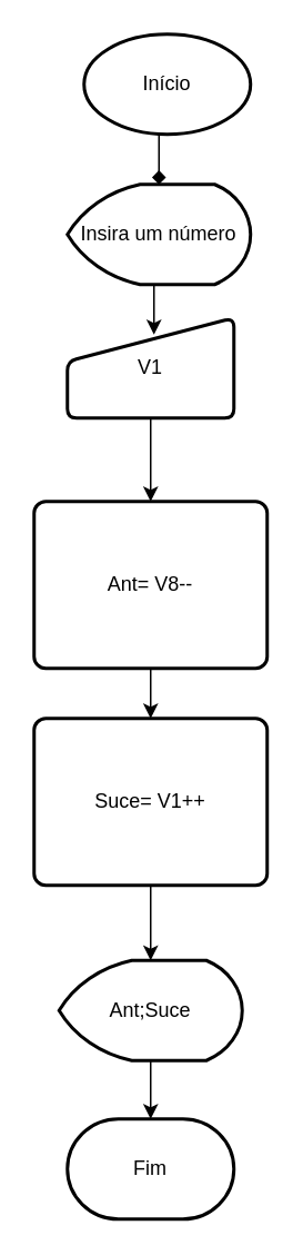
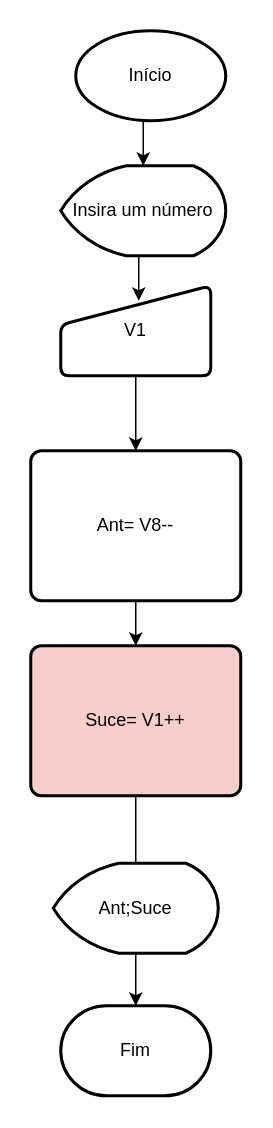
- <mxCell id="13" style="edgeStyle=orthogonalEdgeStyle;rounded=0;orthogonalLoop=1;jettySize=auto;html=1;exitX=0.5;exitY=1;exitDx=0;exitDy=0;exitPerimeter=0;entryX=0.5;entryY=0;entryDx=0;entryDy=0;entryPerimeter=0;endArrow=diamond;" edge="1" parent="1" source="2" target="5"><mxGeometry relative="1" as="geometry" /></mxCell>
+ <mxCell id="13" style="edgeStyle=orthogonalEdgeStyle;rounded=0;orthogonalLoop=1;jettySize=auto;html=1;exitX=0.5;exitY=1;exitDx=0;exitDy=0;exitPerimeter=0;entryX=0.5;entryY=0;entryDx=0;entryDy=0;entryPerimeter=0;" edge="1" parent="1" source="2" target="5"><mxGeometry relative="1" as="geometry" /></mxCell>
- <mxCell id="9" value="Suce= V1++" style="rounded=1;whiteSpace=wrap;html=1;absoluteArcSize=1;arcSize=14;strokeWidth=2;" vertex="1" parent="1"><mxGeometry x="20" y="430" width="140" height="100" as="geometry" /></mxCell>
+ <mxCell id="9" value="Suce= V1++" style="rounded=1;whiteSpace=wrap;html=1;absoluteArcSize=1;arcSize=14;strokeWidth=2;fillColor=#f8cecc;" vertex="1" parent="1"><mxGeometry x="20" y="430" width="140" height="100" as="geometry" /></mxCell>
- <mxCell id="8" style="edgeStyle=orthogonalEdgeStyle;rounded=0;orthogonalLoop=1;jettySize=auto;html=1;exitX=0.5;exitY=1;exitDx=0;exitDy=0;" edge="1" parent="1" source="9" target="10"><mxGeometry relative="1" as="geometry" /></mxCell>
+ <mxCell id="8" style="edgeStyle=orthogonalEdgeStyle;rounded=0;orthogonalLoop=1;jettySize=auto;html=1;exitX=0.5;exitY=1;exitDx=0;exitDy=0;endArrow=none;" edge="1" parent="1" source="9" target="10"><mxGeometry relative="1" as="geometry" /></mxCell>
